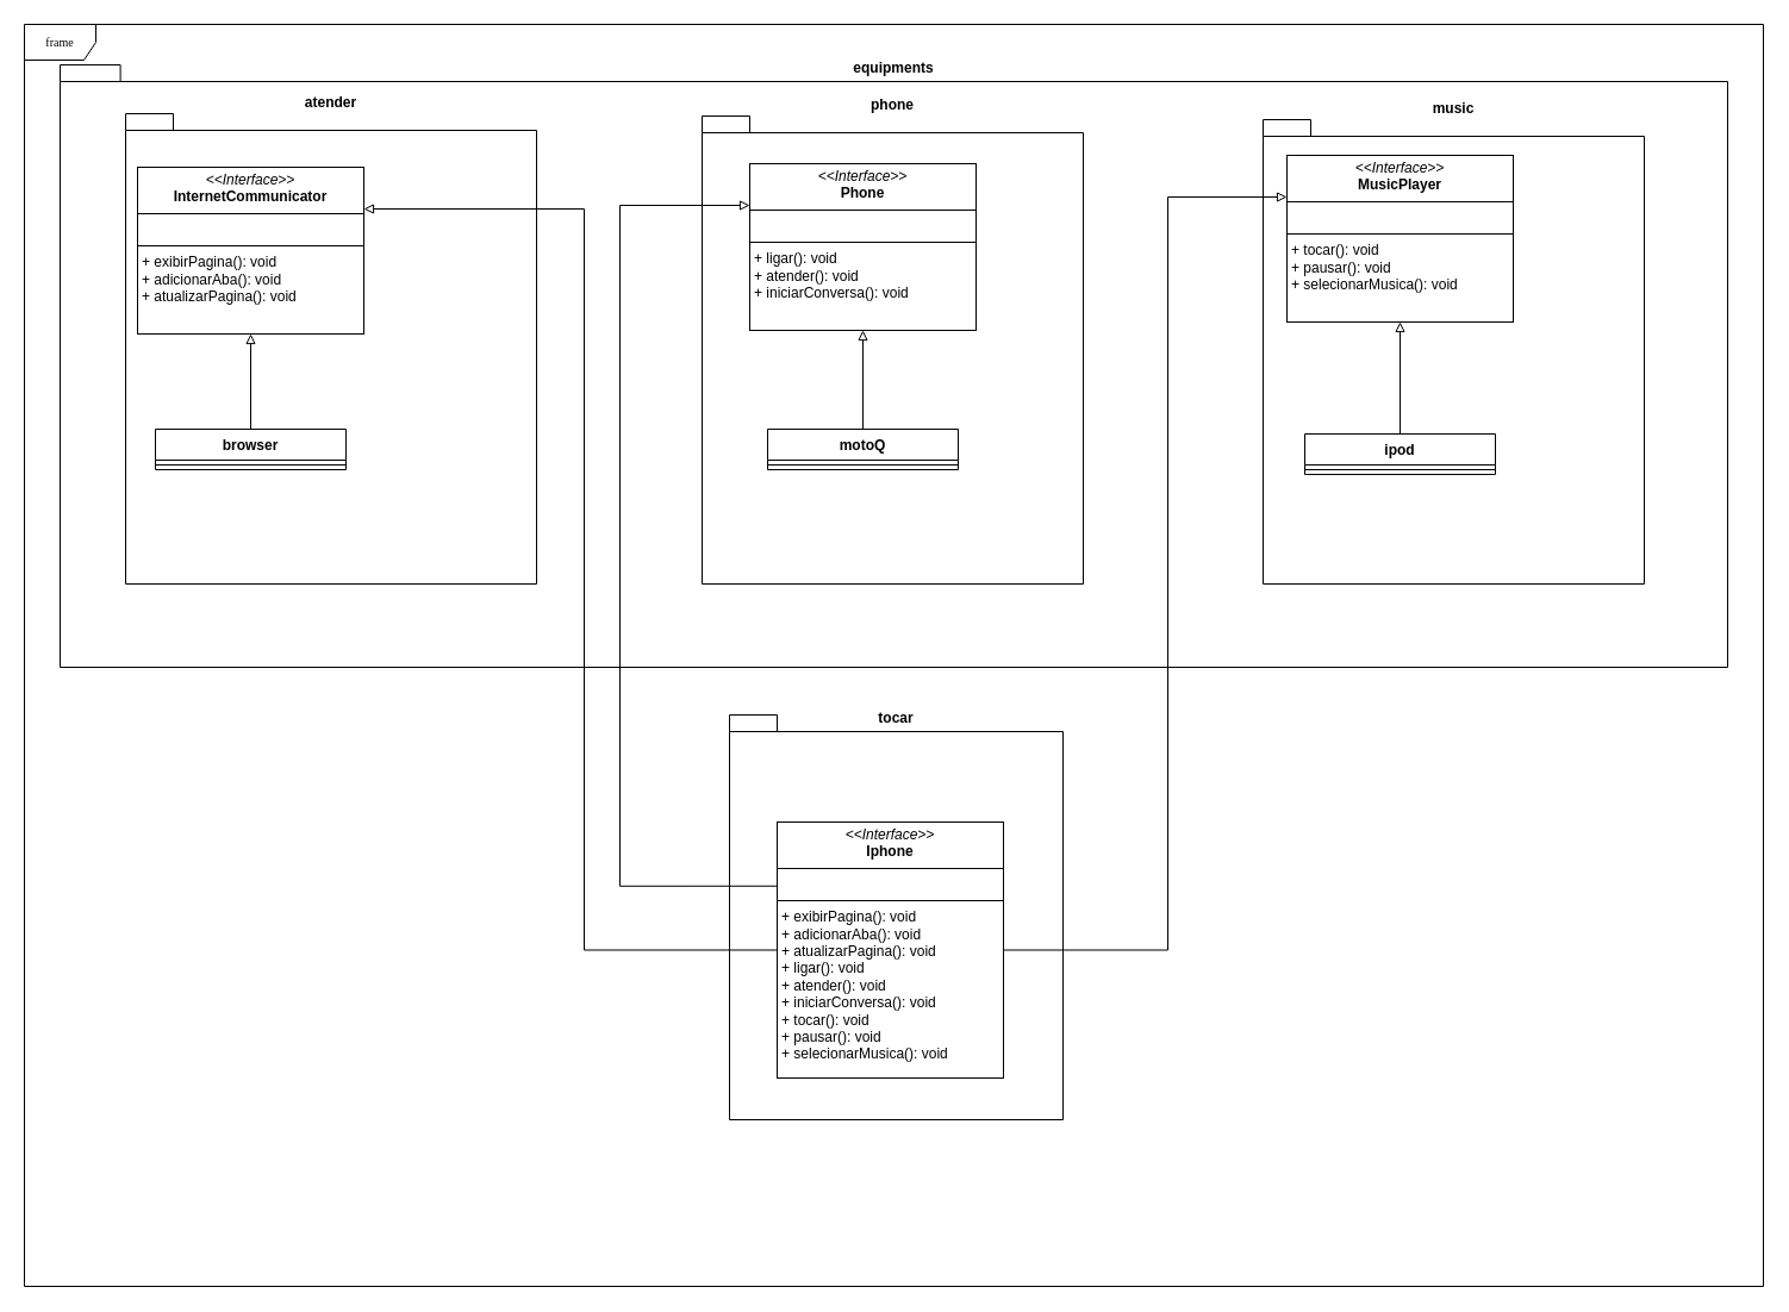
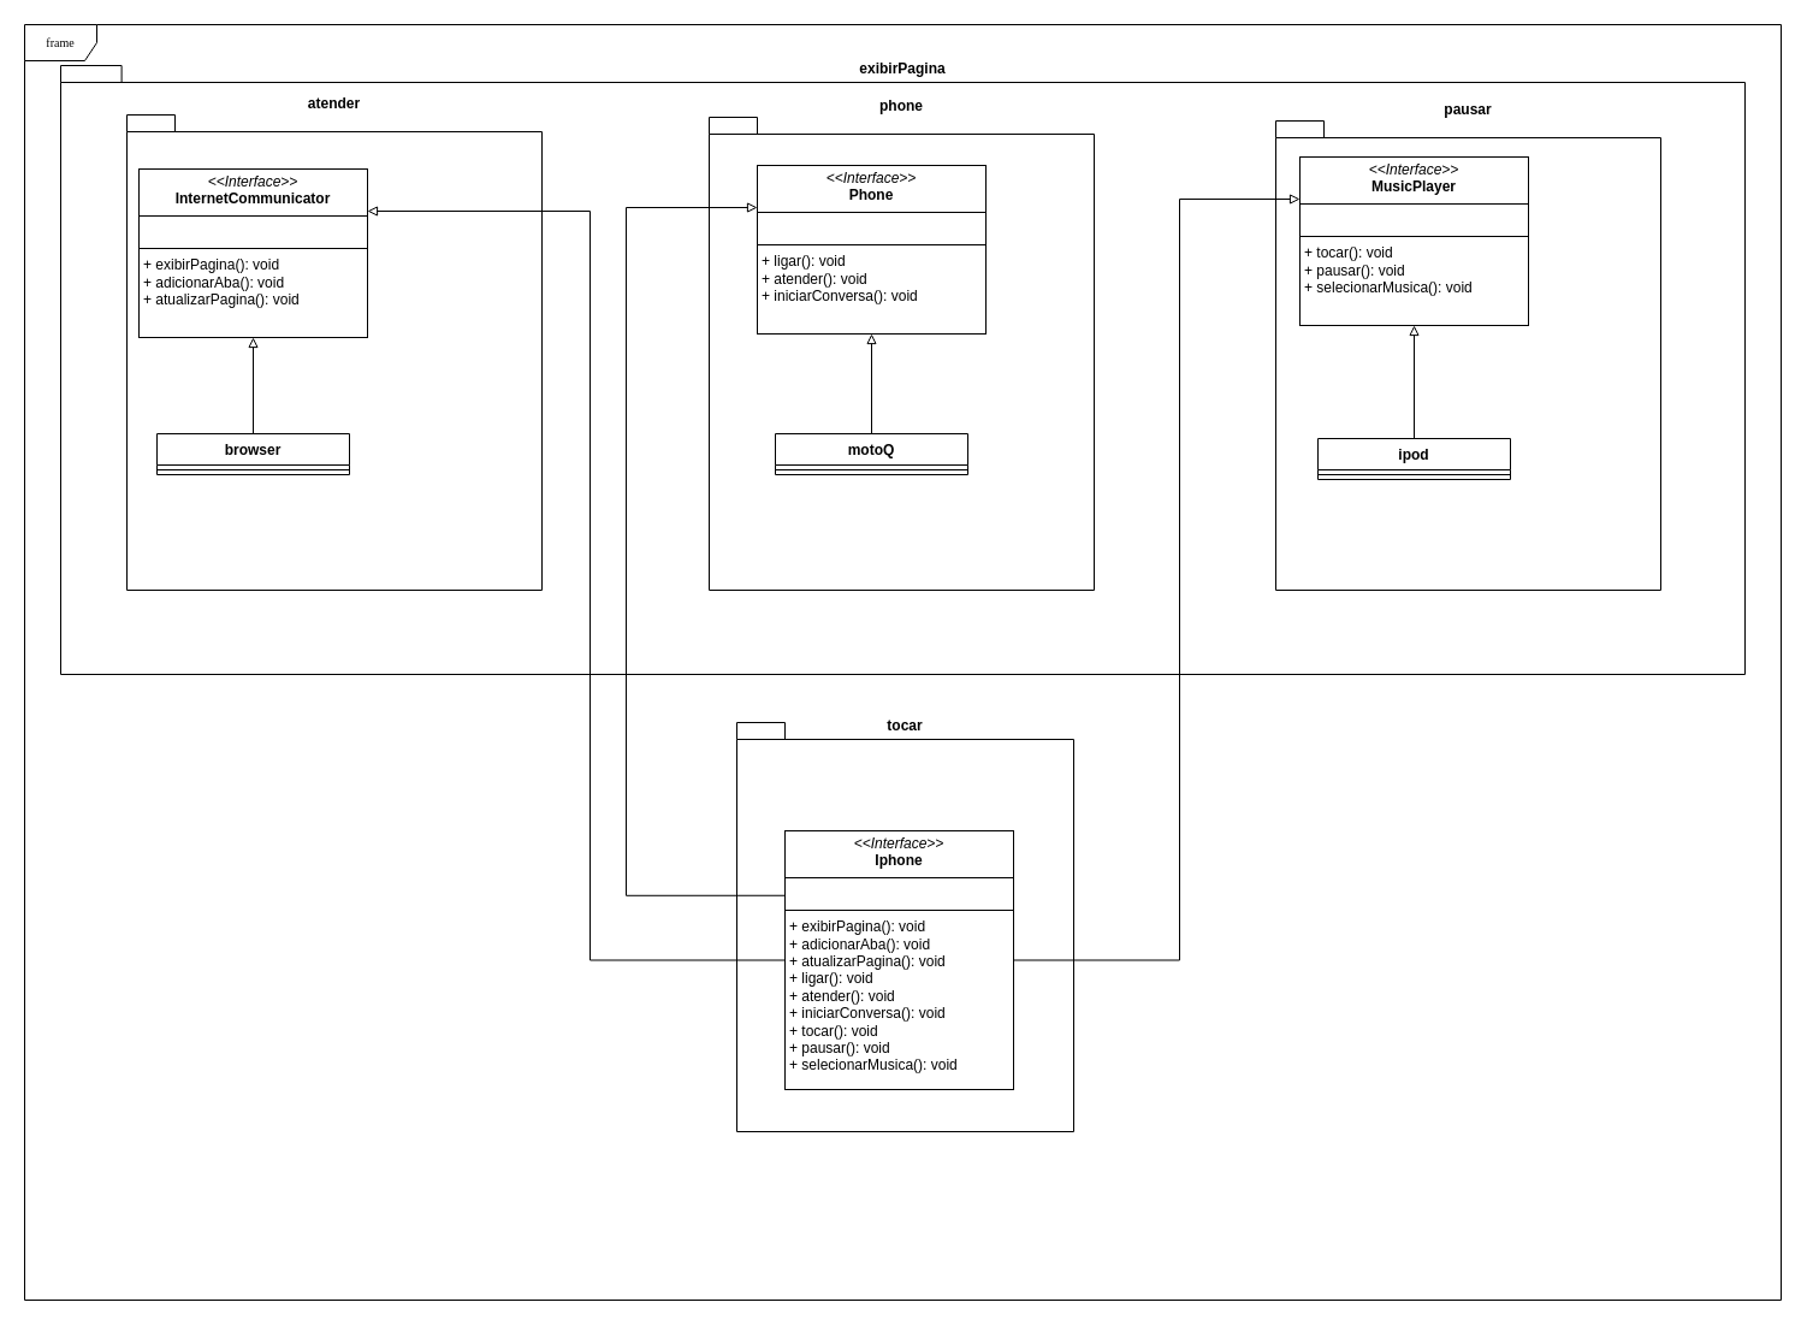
- <mxCell id="3" value="equipments" style="shape=folder;fontStyle=1;spacingTop=10;tabWidth=40;tabHeight=14;tabPosition=left;html=1;whiteSpace=wrap;labelPosition=center;verticalLabelPosition=top;align=center;verticalAlign=bottom;spacing=-10;" parent="1" vertex="1"><mxGeometry x="50" y="54" width="1400" height="506" as="geometry" /></mxCell>
+ <mxCell id="3" value="exibirPagina" style="shape=folder;fontStyle=1;spacingTop=10;tabWidth=40;tabHeight=14;tabPosition=left;html=1;whiteSpace=wrap;labelPosition=center;verticalLabelPosition=top;align=center;verticalAlign=bottom;spacing=-10;" parent="1" vertex="1"><mxGeometry x="50" y="54" width="1400" height="506" as="geometry" /></mxCell>
- <mxCell id="6" value="music" style="shape=folder;fontStyle=1;spacingTop=10;tabWidth=40;tabHeight=14;tabPosition=left;html=1;whiteSpace=wrap;labelPosition=center;verticalLabelPosition=top;align=center;verticalAlign=bottom;" parent="1" vertex="1"><mxGeometry x="1060" y="100" width="320" height="390" as="geometry" /></mxCell>
+ <mxCell id="6" value="pausar" style="shape=folder;fontStyle=1;spacingTop=10;tabWidth=40;tabHeight=14;tabPosition=left;html=1;whiteSpace=wrap;labelPosition=center;verticalLabelPosition=top;align=center;verticalAlign=bottom;" parent="1" vertex="1"><mxGeometry x="1060" y="100" width="320" height="390" as="geometry" /></mxCell>
